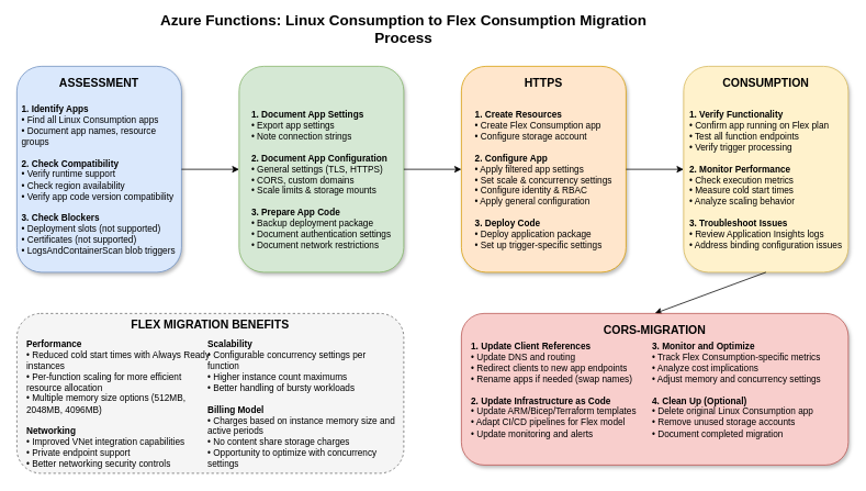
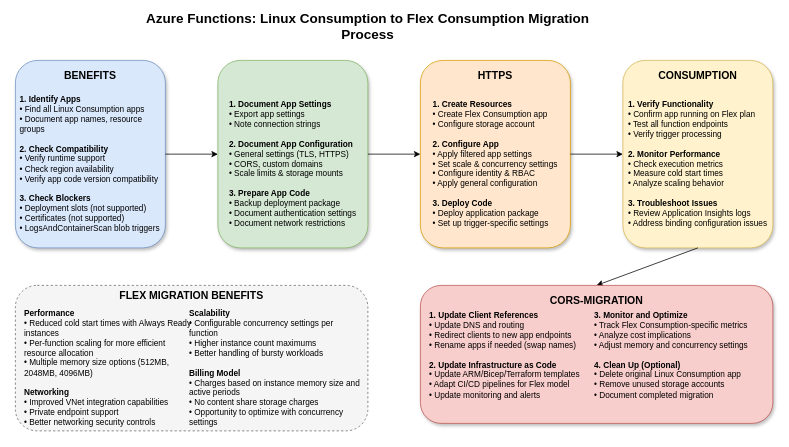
- <mxCell id="4" value="ASSESSMENT" style="text;html=1;strokeColor=none;fillColor=none;align=center;verticalAlign=middle;whiteSpace=wrap;rounded=0;fontSize=14;fontStyle=1" parent="1" vertex="1"><mxGeometry x="20" y="90" width="200" height="20" as="geometry" /></mxCell>
+ <mxCell id="4" value="BENEFITS" style="text;html=1;strokeColor=none;fillColor=none;align=center;verticalAlign=middle;whiteSpace=wrap;rounded=0;fontSize=14;fontStyle=1" parent="1" vertex="1"><mxGeometry x="20" y="90" width="200" height="20" as="geometry" /></mxCell>
